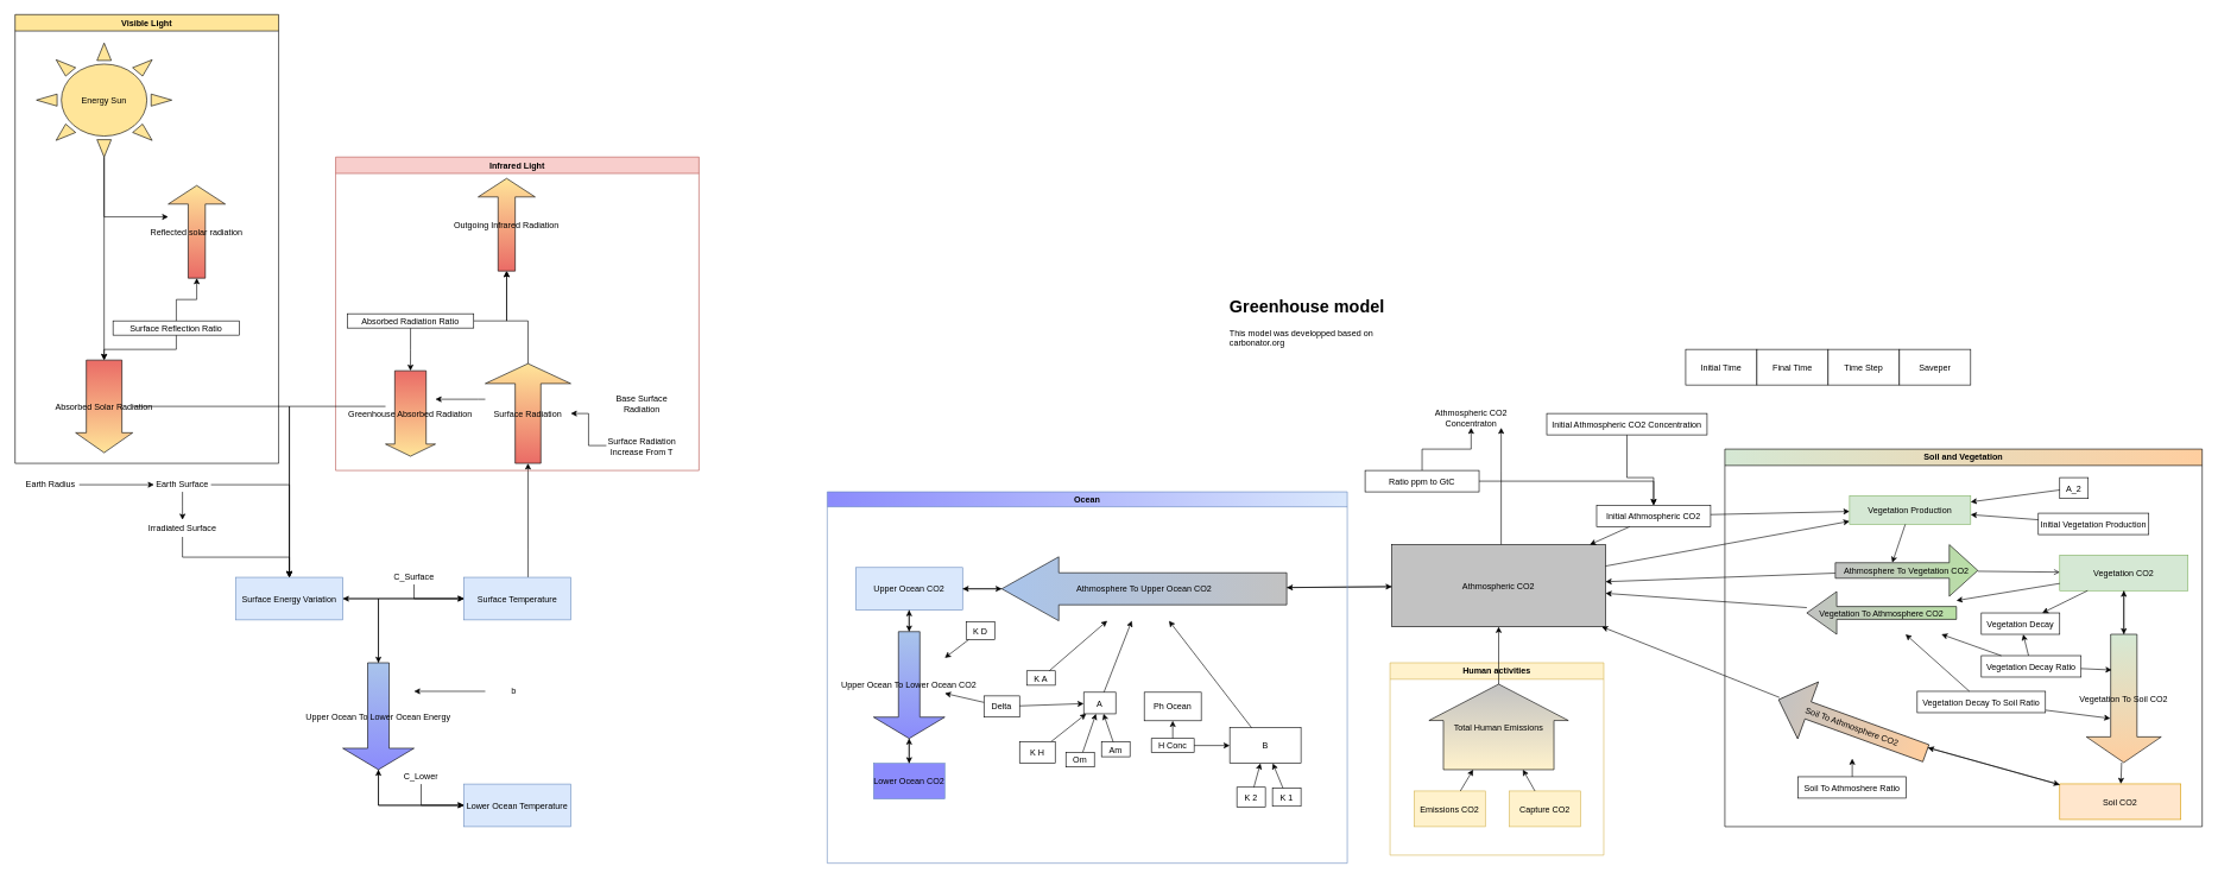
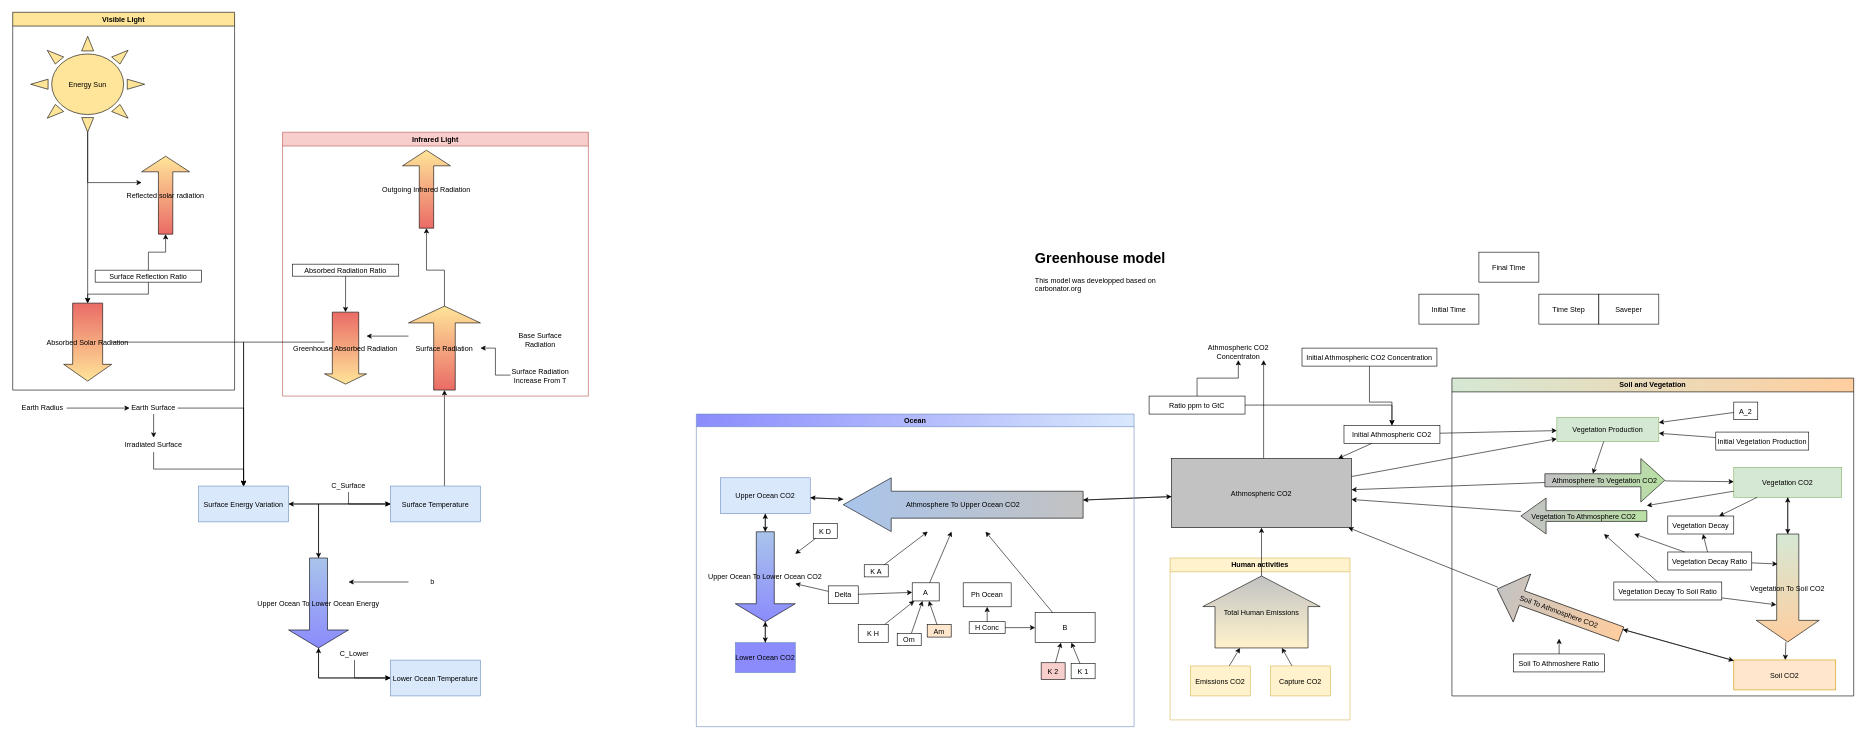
- <mxCell id="114" style="edgeStyle=orthogonalEdgeStyle;rounded=0;orthogonalLoop=1;jettySize=auto;html=1;" parent="109" source="115" target="116" edge="1"><mxGeometry relative="1" as="geometry" /></mxCell>
- <mxCell id="3" value="Final Time" parent="1" vertex="1"><mxGeometry x="2465" y="490" width="100" height="50" as="geometry" /></mxCell>
+ <mxCell id="3" value="Final Time" parent="1" vertex="1"><mxGeometry x="2465" y="420" width="100" height="50" as="geometry" /></mxCell>
- <mxCell id="63" parent="51" source="78" target="52" edge="1" style="endArrow=open;"><mxGeometry relative="1" as="geometry" /></mxCell>
+ <mxCell id="63" parent="51" source="78" target="52" edge="1"><mxGeometry relative="1" as="geometry" /></mxCell>
- <mxCell id="21" value="Athmosphere To Upper Ocean CO2" style="shape=singleArrow;direction=west;fillColor=#C2C2C2;gradientColor=#A9C4EB;gradientDirection=east;arrowWidth=0.501;arrowSize=0.2;" parent="15" vertex="1"><mxGeometry x="245" y="91.25" width="400" height="89.75" as="geometry" /></mxCell>
+ <mxCell id="21" value="Athmosphere To Upper Ocean CO2" style="shape=singleArrow;direction=west;fillColor=#C2C2C2;gradientColor=#A9C4EB;gradientDirection=east;arrowWidth=0.501;arrowSize=0.2;" parent="15" vertex="1"><mxGeometry x="245" y="106.25" width="400" height="89.75" as="geometry" /></mxCell>
- <mxCell id="20" value="Am" parent="15" vertex="1"><mxGeometry x="385" y="351.12" width="40" height="20.75" as="geometry" /></mxCell>
+ <mxCell id="20" value="Am" parent="15" vertex="1" style="fillColor=#ffe6cc;"><mxGeometry x="385" y="351.12" width="40" height="20.75" as="geometry" /></mxCell>
- <mxCell id="26" value="K 2" parent="15" vertex="1"><mxGeometry x="575" y="414.68" width="40" height="27.87" as="geometry" /></mxCell>
+ <mxCell id="26" value="K 2" parent="15" vertex="1" style="fillColor=#f8cecc;"><mxGeometry x="575" y="414.68" width="40" height="27.87" as="geometry" /></mxCell>
